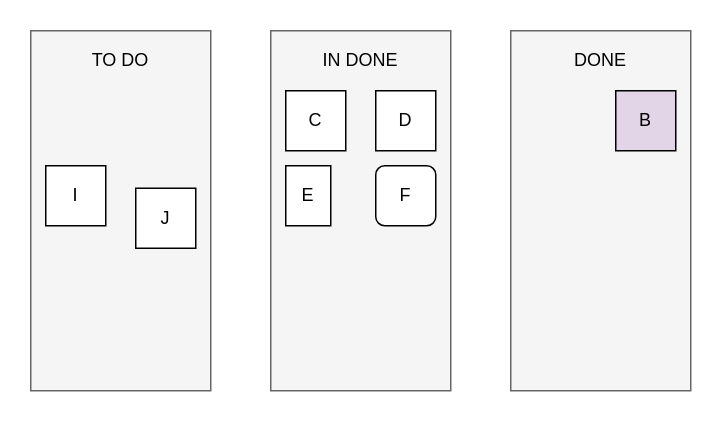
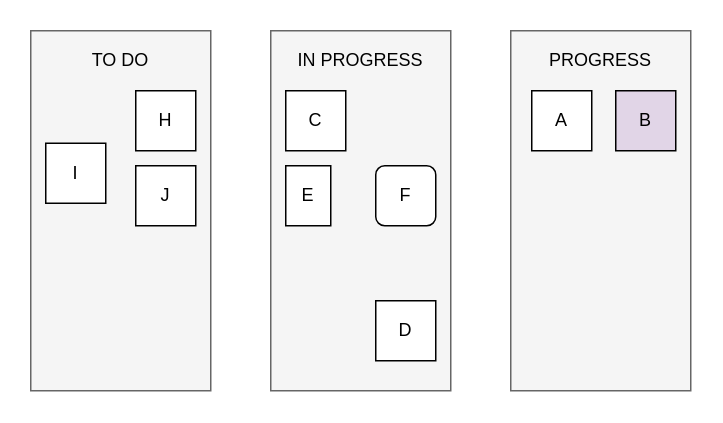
- <mxCell id="13" value="IN DONE" style="text;html=1;strokeColor=none;fillColor=none;align=center;verticalAlign=middle;whiteSpace=wrap;rounded=0;" parent="1" vertex="1"><mxGeometry x="180" y="20" width="120" height="40" as="geometry" /></mxCell>
+ <mxCell id="13" value="IN PROGRESS" style="text;html=1;strokeColor=none;fillColor=none;align=center;verticalAlign=middle;whiteSpace=wrap;rounded=0;" parent="1" vertex="1"><mxGeometry x="180" y="20" width="120" height="40" as="geometry" /></mxCell>
- <mxCell id="16" value="DONE" style="text;html=1;strokeColor=none;fillColor=none;align=center;verticalAlign=middle;whiteSpace=wrap;rounded=0;" parent="1" vertex="1"><mxGeometry x="360" y="20" width="80" height="40" as="geometry" /></mxCell>
+ <mxCell id="16" value="PROGRESS" style="text;html=1;strokeColor=none;fillColor=none;align=center;verticalAlign=middle;whiteSpace=wrap;rounded=0;" parent="1" vertex="1"><mxGeometry x="360" y="20" width="80" height="40" as="geometry" /></mxCell>
+ <mxCell id="5" value="H" style="rounded=0;whiteSpace=wrap;html=1;" parent="1" vertex="1"><mxGeometry x="90" y="60" width="40" height="40" as="geometry" /></mxCell>
- <mxCell id="10" value="D" style="rounded=0;whiteSpace=wrap;html=1;" parent="1" vertex="1"><mxGeometry x="250" y="60" width="40" height="40" as="geometry" /></mxCell>
+ <mxCell id="10" value="D" style="rounded=0;whiteSpace=wrap;html=1;" parent="1" vertex="1"><mxGeometry x="250" y="200" width="40" height="40" as="geometry" /></mxCell>
+ <mxCell id="14" value="A" style="rounded=0;whiteSpace=wrap;html=1;" parent="1" vertex="1"><mxGeometry x="354" y="60" width="40" height="40" as="geometry" /></mxCell>
- <mxCell id="6" value="I" style="rounded=0;whiteSpace=wrap;html=1;" parent="1" vertex="1"><mxGeometry x="30" y="110" width="40" height="40" as="geometry" /></mxCell>
+ <mxCell id="6" value="I" style="rounded=0;whiteSpace=wrap;html=1;" parent="1" vertex="1"><mxGeometry x="30" y="95" width="40" height="40" as="geometry" /></mxCell>
- <mxCell id="7" value="J" style="rounded=0;whiteSpace=wrap;html=1;" parent="1" vertex="1"><mxGeometry x="90" y="125" width="40" height="40" as="geometry" /></mxCell>
+ <mxCell id="7" value="J" style="rounded=0;whiteSpace=wrap;html=1;" parent="1" vertex="1"><mxGeometry x="90" y="110" width="40" height="40" as="geometry" /></mxCell>
